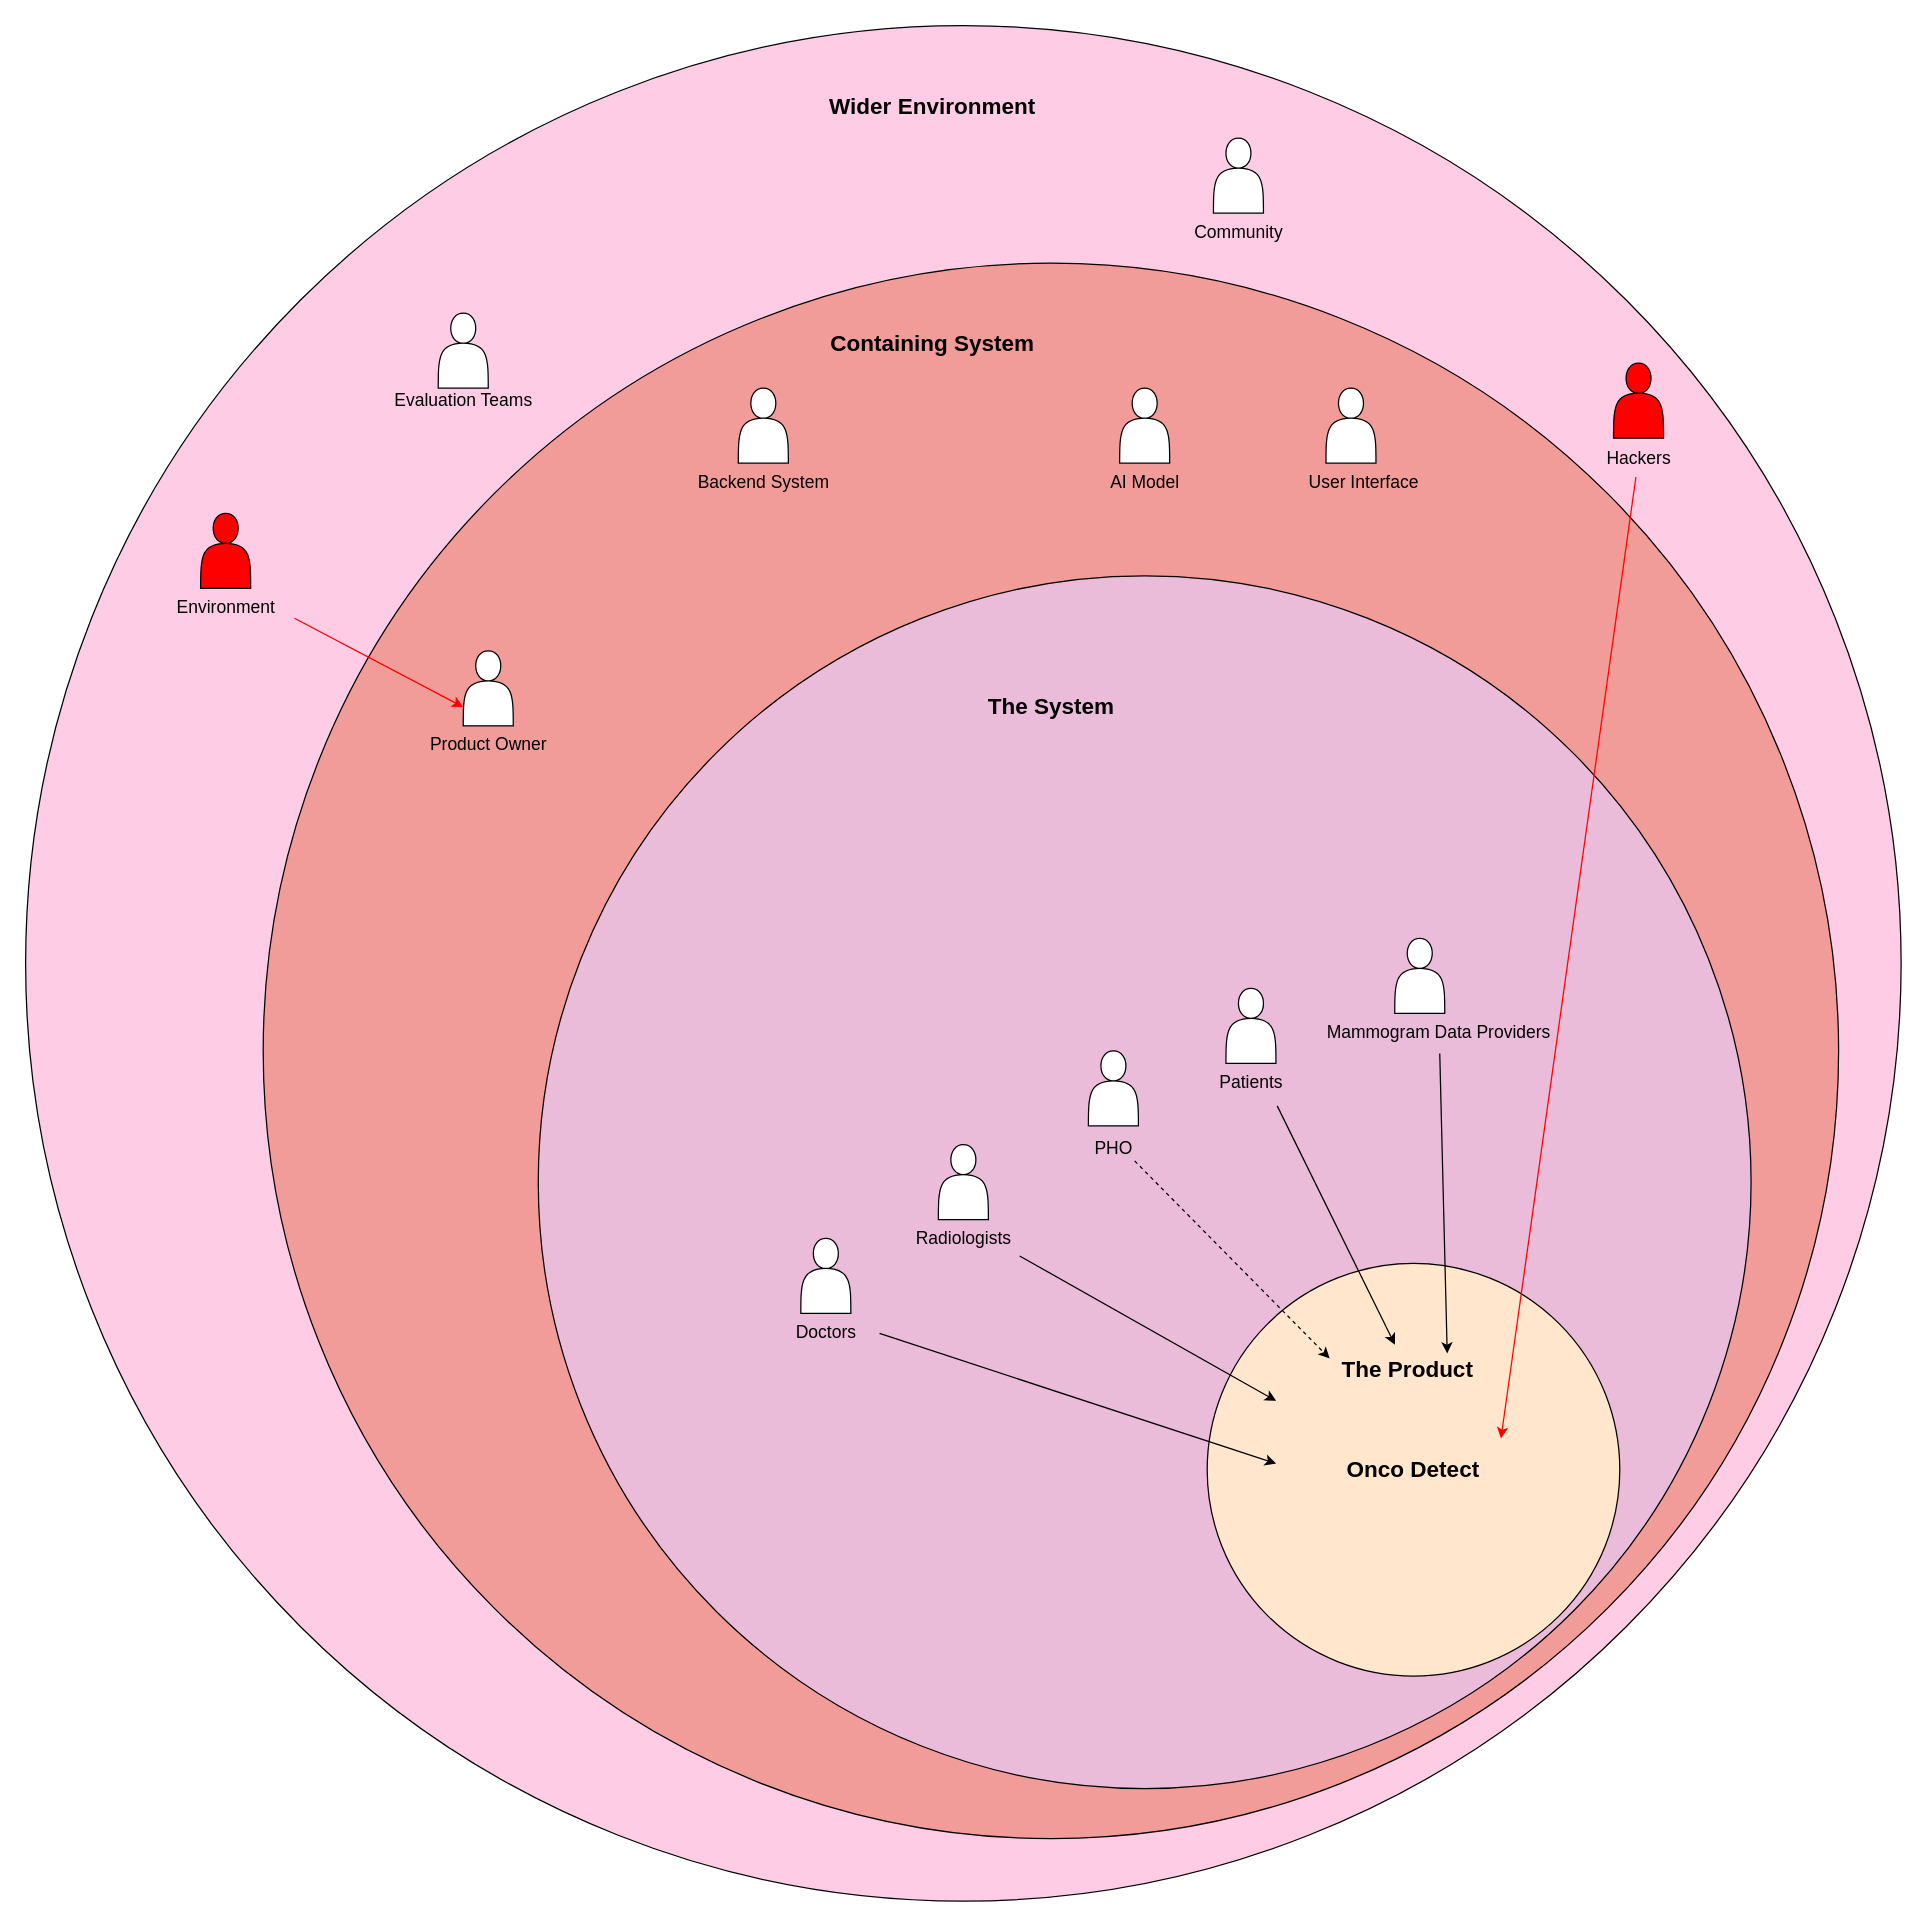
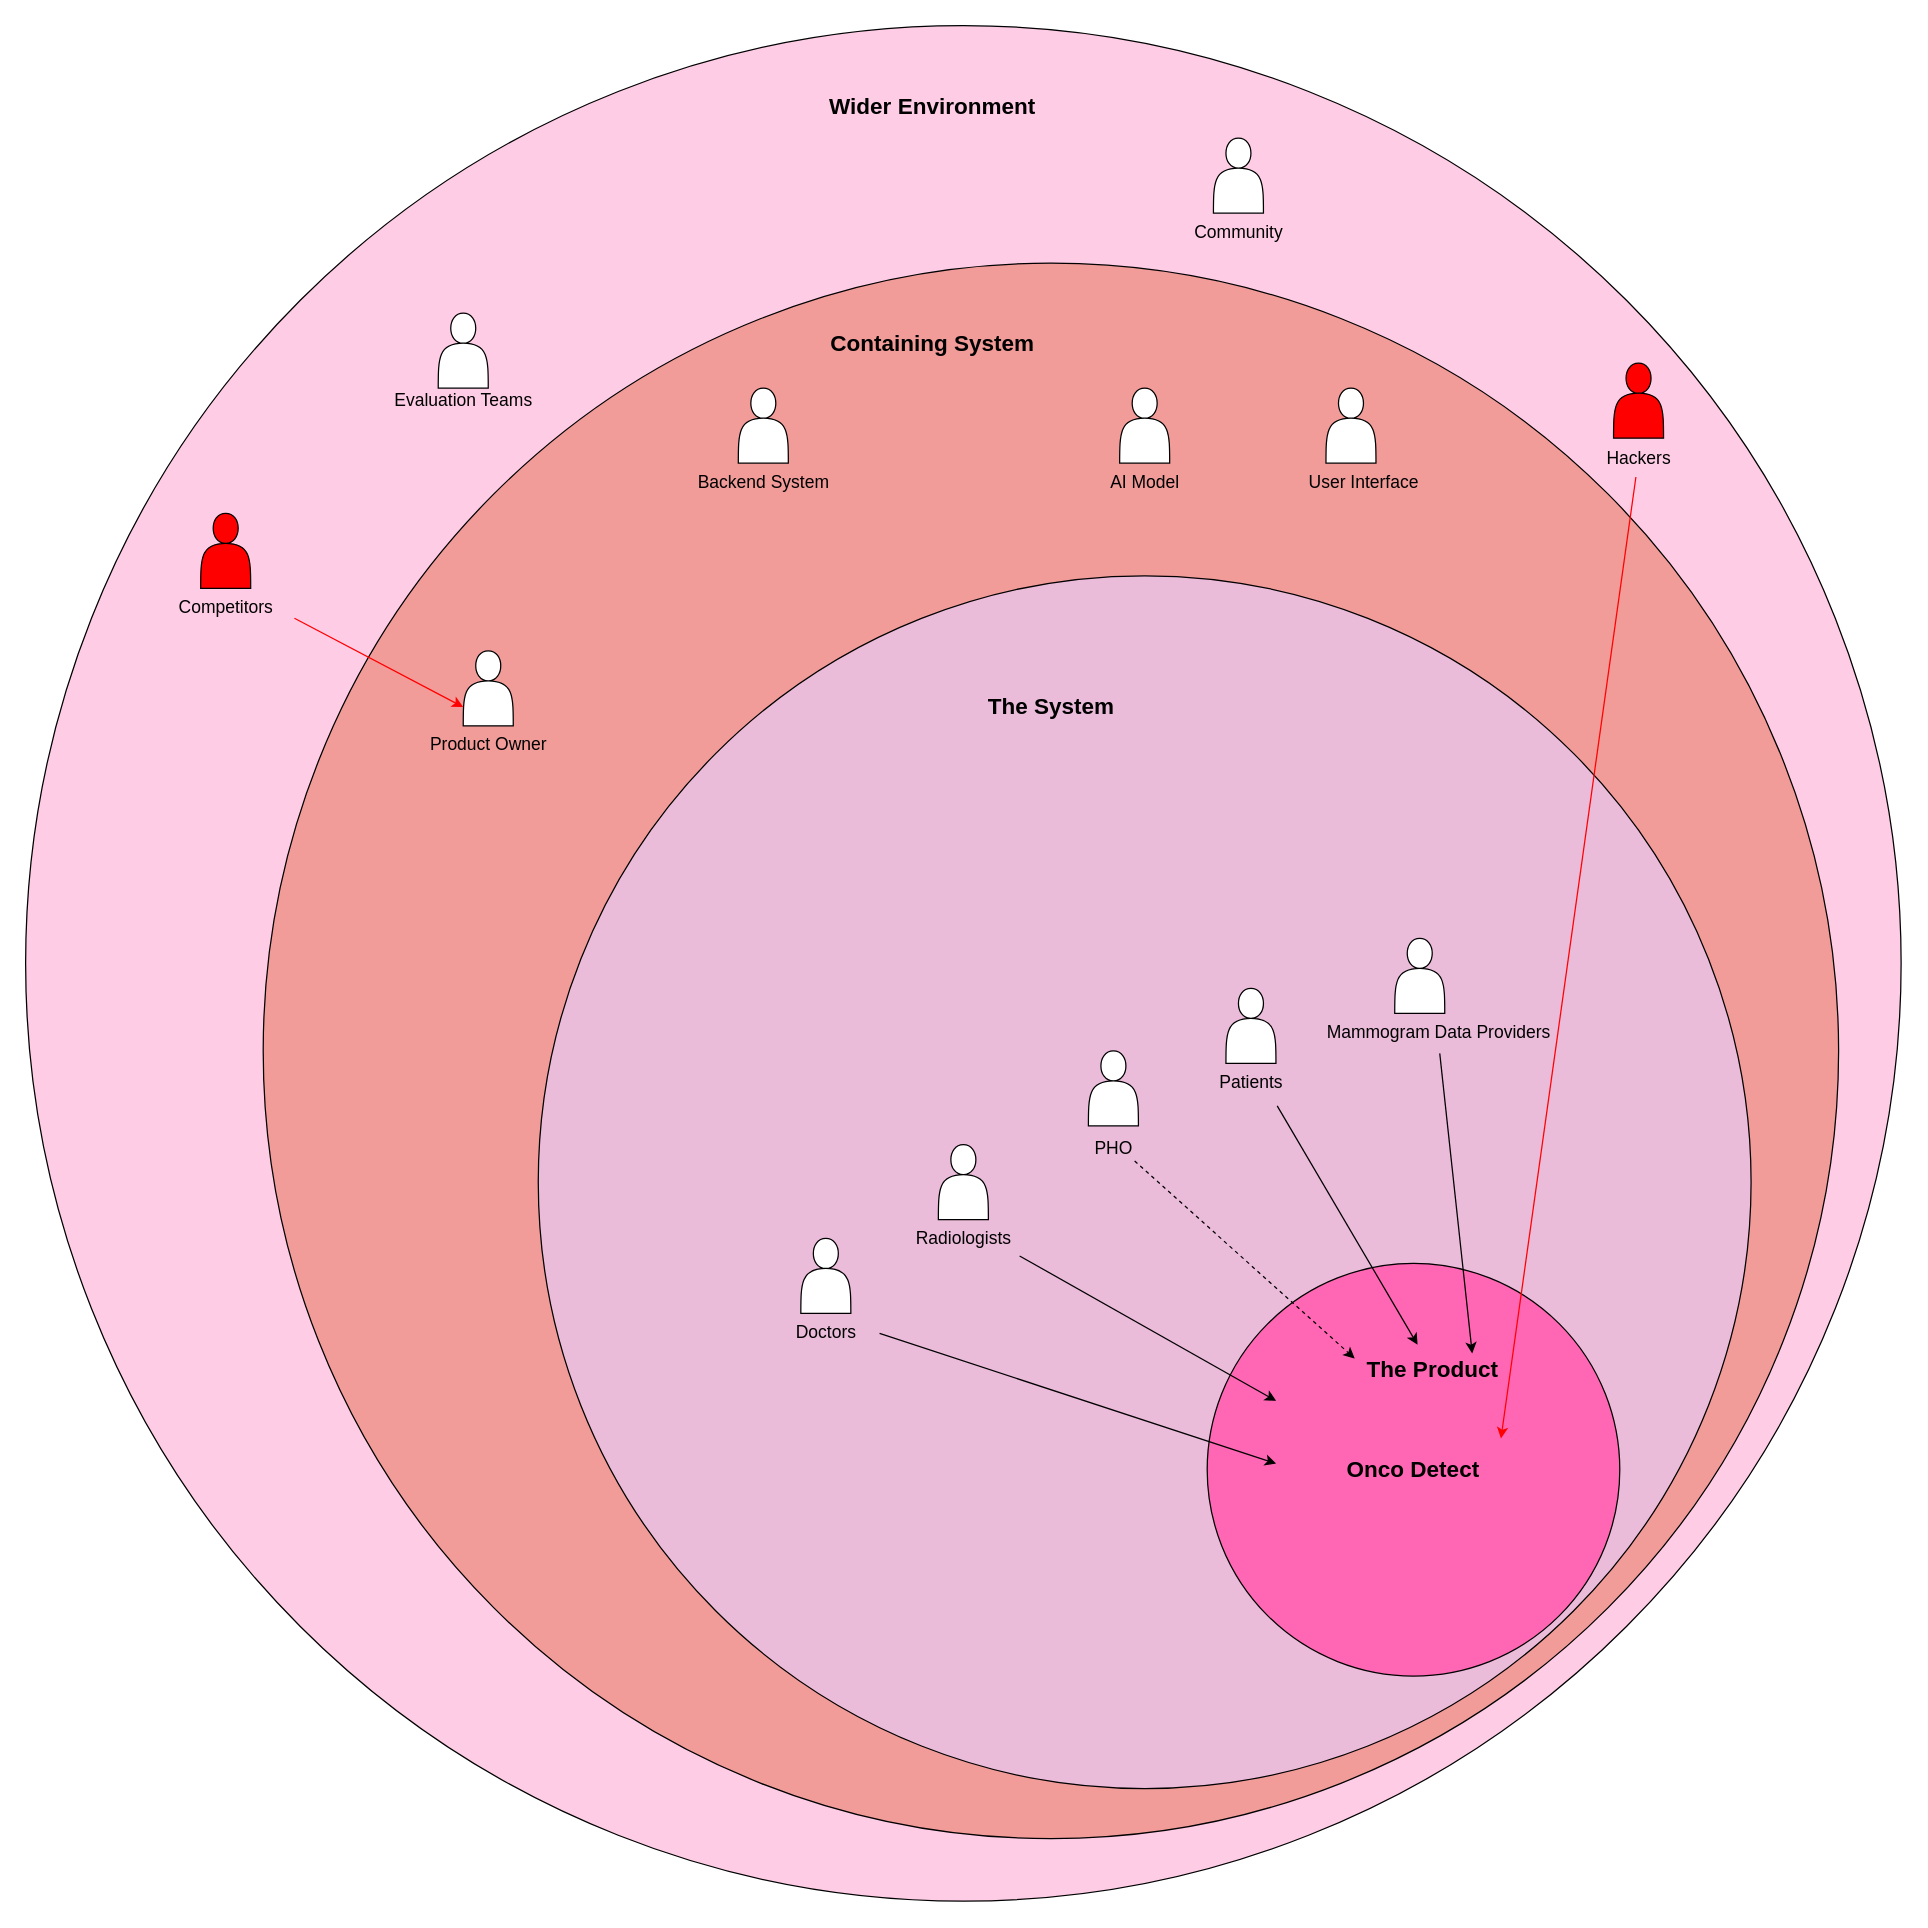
- <mxCell id="23" value="&lt;font style=&quot;font-size: 14px;&quot;&gt;Environment&lt;/font&gt;" style="text;html=1;align=center;verticalAlign=middle;resizable=0;points=[];autosize=1;strokeColor=none;fillColor=none;" vertex="1" parent="1"><mxGeometry x="130" y="470" width="100" height="30" as="geometry" /></mxCell>
+ <mxCell id="23" value="&lt;font style=&quot;font-size: 14px;&quot;&gt;Competitors&lt;/font&gt;" style="text;html=1;align=center;verticalAlign=middle;resizable=0;points=[];autosize=1;strokeColor=none;fillColor=none;" vertex="1" parent="1"><mxGeometry x="130" y="470" width="100" height="30" as="geometry" /></mxCell>
- <mxCell id="9" value="&lt;b&gt;&lt;font style=&quot;font-size: 18px;&quot;&gt;The Product&lt;/font&gt;&lt;/b&gt;" style="text;html=1;align=center;verticalAlign=middle;resizable=0;points=[];autosize=1;strokeColor=none;fillColor=none;" vertex="1" parent="1"><mxGeometry x="1060" y="1075" width="130" height="40" as="geometry" /></mxCell>
+ <mxCell id="9" value="&lt;b&gt;&lt;font style=&quot;font-size: 18px;&quot;&gt;The Product&lt;/font&gt;&lt;/b&gt;" style="text;html=1;align=center;verticalAlign=middle;resizable=0;points=[];autosize=1;strokeColor=none;fillColor=none;" vertex="1" parent="1"><mxGeometry x="1080" y="1075" width="130" height="40" as="geometry" /></mxCell>
- <mxCell id="5" value="&lt;font style=&quot;font-size: 18px;&quot;&gt;&lt;b&gt;Onco Detect&lt;/b&gt;&lt;/font&gt;" style="ellipse;whiteSpace=wrap;html=1;aspect=fixed;fillColor=#ffe6cc;" vertex="1" parent="1"><mxGeometry x="965" y="1010" width="330" height="330" as="geometry" /></mxCell>
+ <mxCell id="5" value="&lt;font style=&quot;font-size: 18px;&quot;&gt;&lt;b&gt;Onco Detect&lt;/b&gt;&lt;/font&gt;" style="ellipse;whiteSpace=wrap;html=1;aspect=fixed;fillColor=#FF66B3;" vertex="1" parent="1"><mxGeometry x="965" y="1010" width="330" height="330" as="geometry" /></mxCell>
